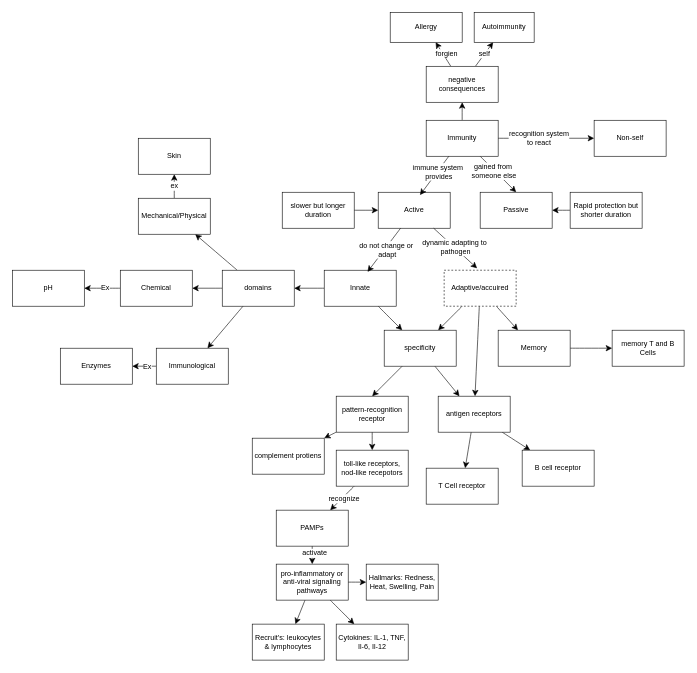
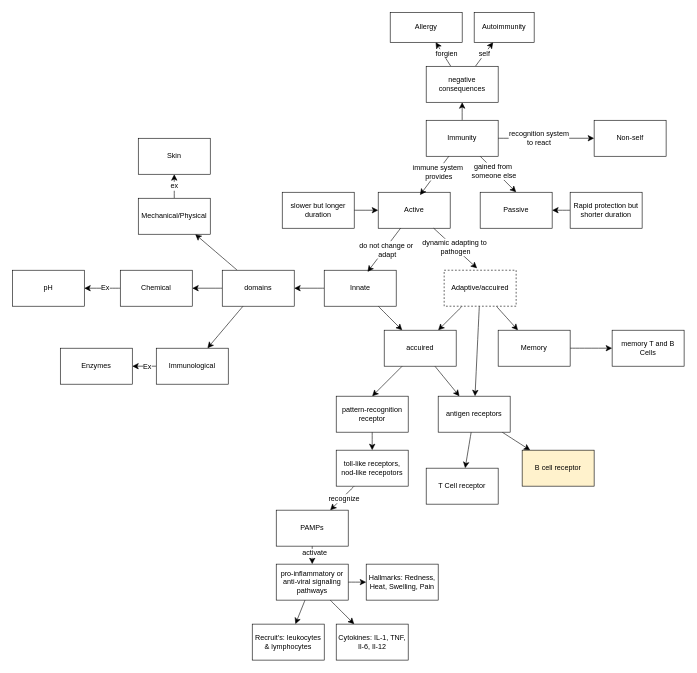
- <mxCell id="37" value="specificity" style="rounded=0;whiteSpace=wrap;html=1;" vertex="1" parent="1"><mxGeometry x="640" y="550" width="120" height="60" as="geometry" /></mxCell>
+ <mxCell id="37" value="accuired" style="rounded=0;whiteSpace=wrap;html=1;" vertex="1" parent="1"><mxGeometry x="640" y="550" width="120" height="60" as="geometry" /></mxCell>
- <mxCell id="41" style="edgeStyle=none;curved=1;rounded=0;orthogonalLoop=1;jettySize=auto;html=1;fontSize=12;startSize=8;endSize=8;" edge="1" parent="1" source="42" target="51"><mxGeometry relative="1" as="geometry" /></mxCell>
- <mxCell id="51" value="complement protiens" style="rounded=0;whiteSpace=wrap;html=1;" vertex="1" parent="1"><mxGeometry x="420" y="730" width="120" height="60" as="geometry" /></mxCell>
- <mxCell id="50" value="B cell receptor" style="rounded=0;whiteSpace=wrap;html=1;" vertex="1" parent="1"><mxGeometry x="870" y="750" width="120" height="60" as="geometry" /></mxCell>
+ <mxCell id="50" value="B cell receptor" style="rounded=0;whiteSpace=wrap;html=1;fillColor=#fff2cc;" vertex="1" parent="1"><mxGeometry x="870" y="750" width="120" height="60" as="geometry" /></mxCell>
